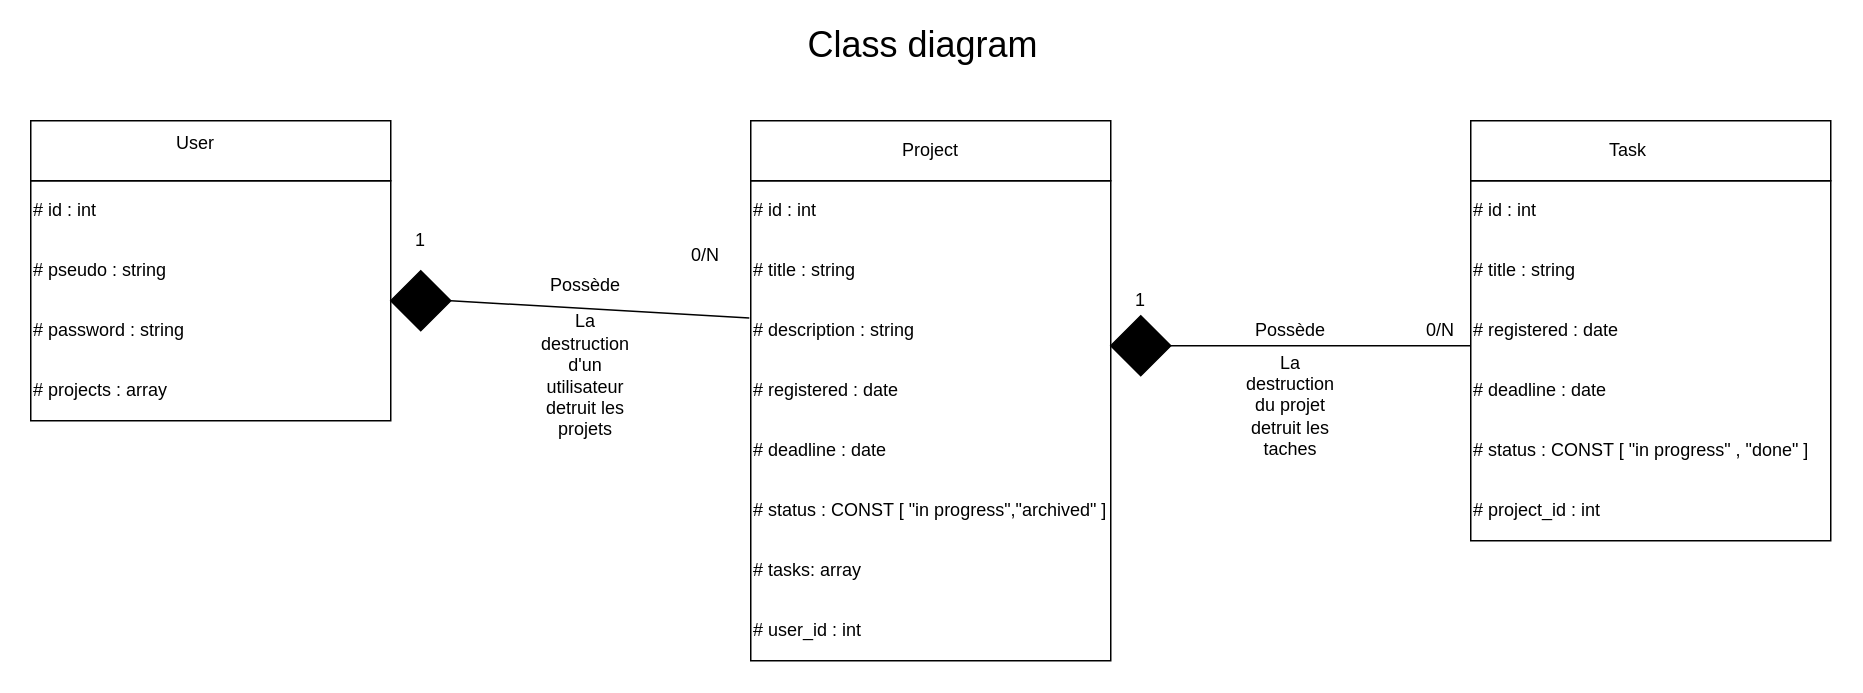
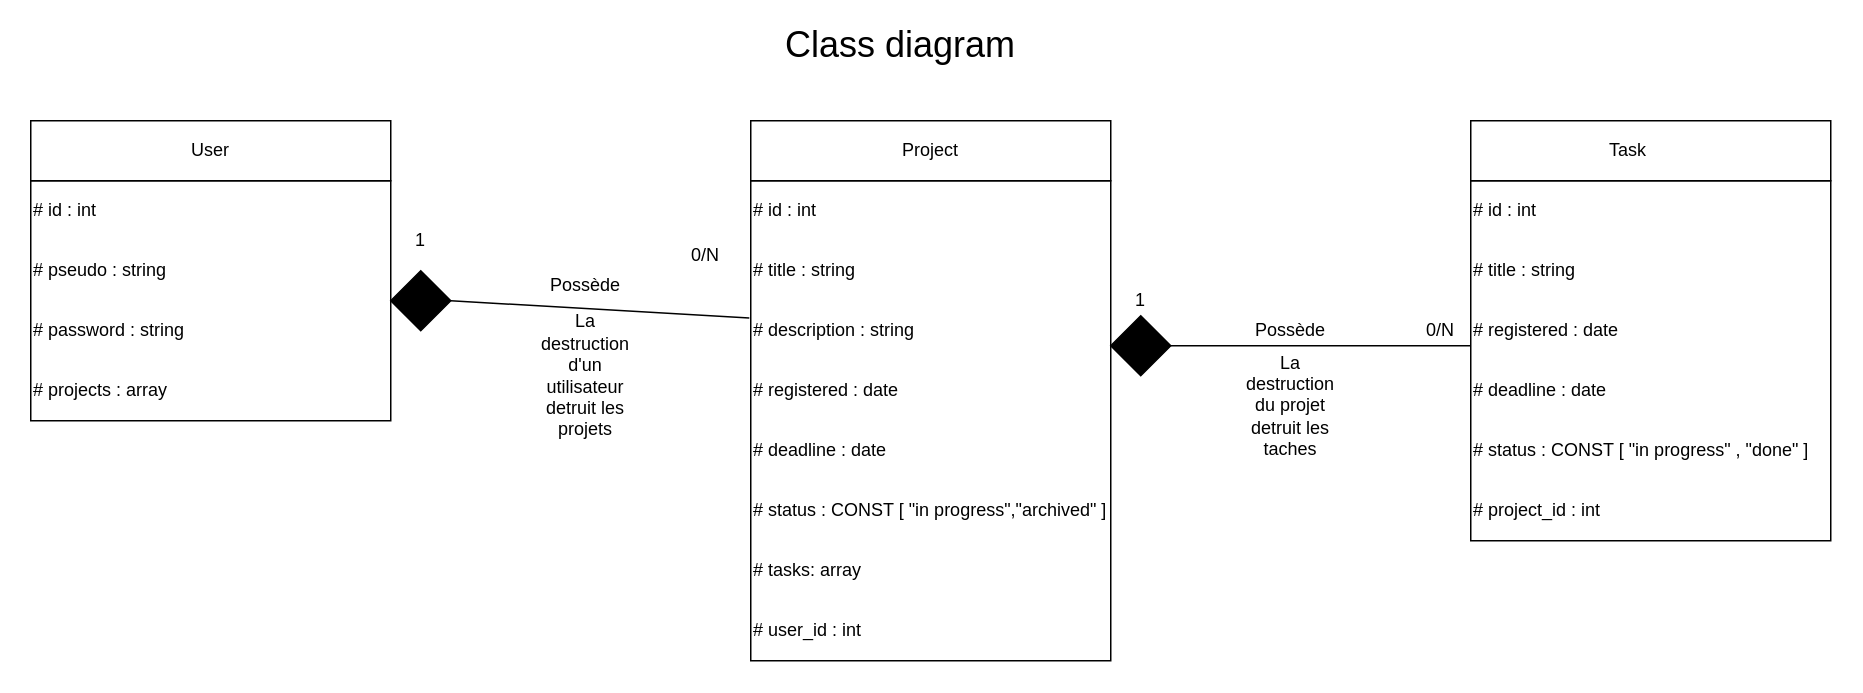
- <mxCell id="31" value="&lt;font style=&quot;font-size: 24px&quot;&gt;Class diagram&lt;/font&gt;" style="text;html=1;strokeColor=none;fillColor=none;align=center;verticalAlign=middle;whiteSpace=wrap;rounded=0;" parent="1" vertex="1"><mxGeometry x="535" y="20" width="160" height="20" as="geometry" /></mxCell>
+ <mxCell id="31" value="&lt;font style=&quot;font-size: 24px&quot;&gt;Class diagram&lt;/font&gt;" style="text;html=1;strokeColor=none;fillColor=none;align=center;verticalAlign=middle;whiteSpace=wrap;rounded=0;" parent="1" vertex="1"><mxGeometry x="520" y="20" width="160" height="20" as="geometry" /></mxCell>
- <mxCell id="8" value="User" style="text;html=1;strokeColor=none;fillColor=none;align=center;verticalAlign=middle;whiteSpace=wrap;rounded=0;" parent="1" vertex="1"><mxGeometry x="110" y="85" width="40" height="20" as="geometry" /></mxCell>
+ <mxCell id="8" value="User" style="text;html=1;strokeColor=none;fillColor=none;align=center;verticalAlign=middle;whiteSpace=wrap;rounded=0;" parent="1" vertex="1"><mxGeometry x="120" y="90" width="40" height="20" as="geometry" /></mxCell>
